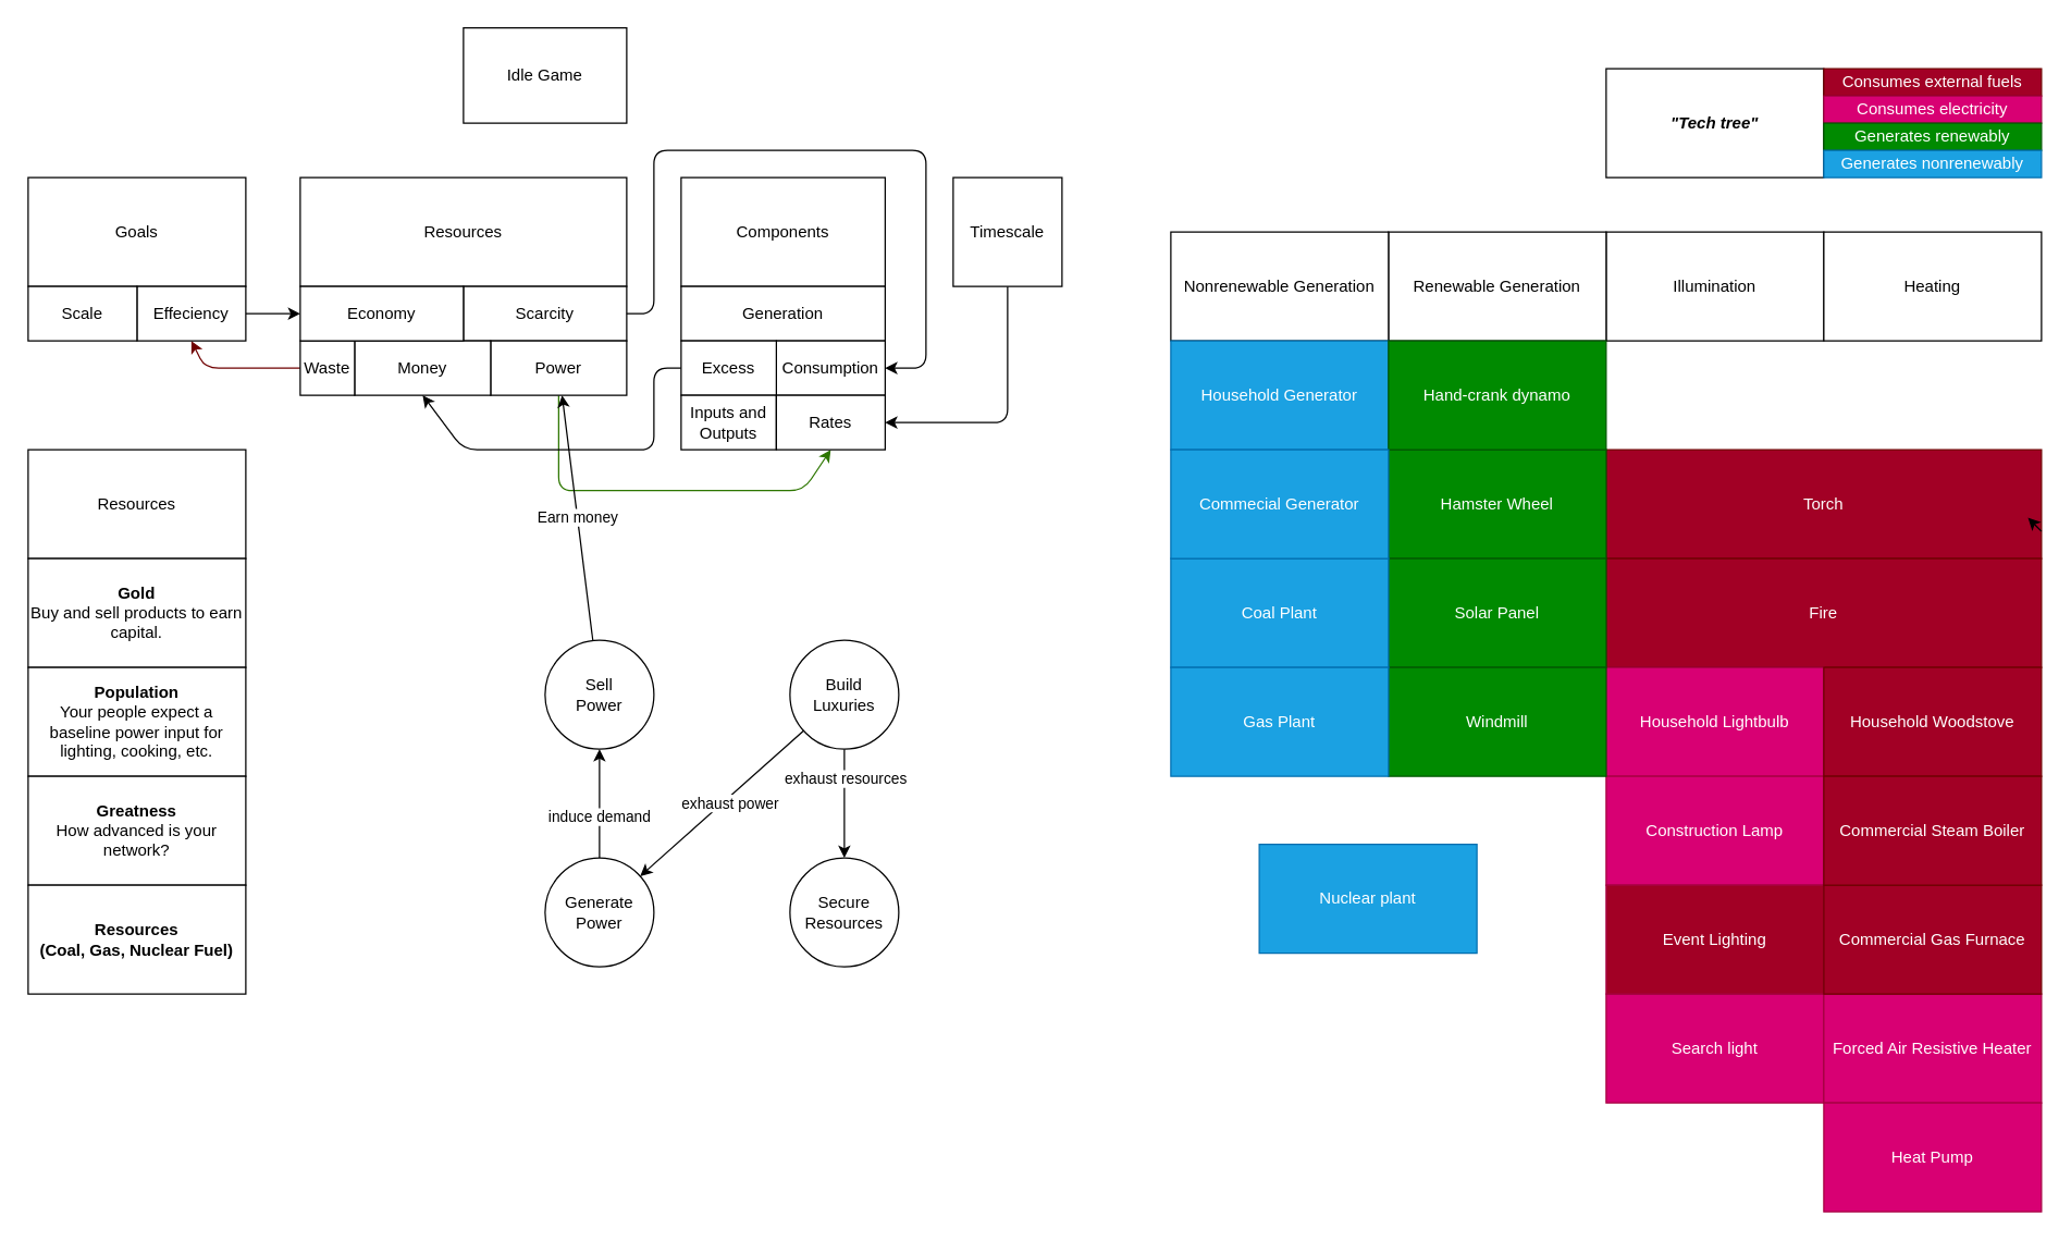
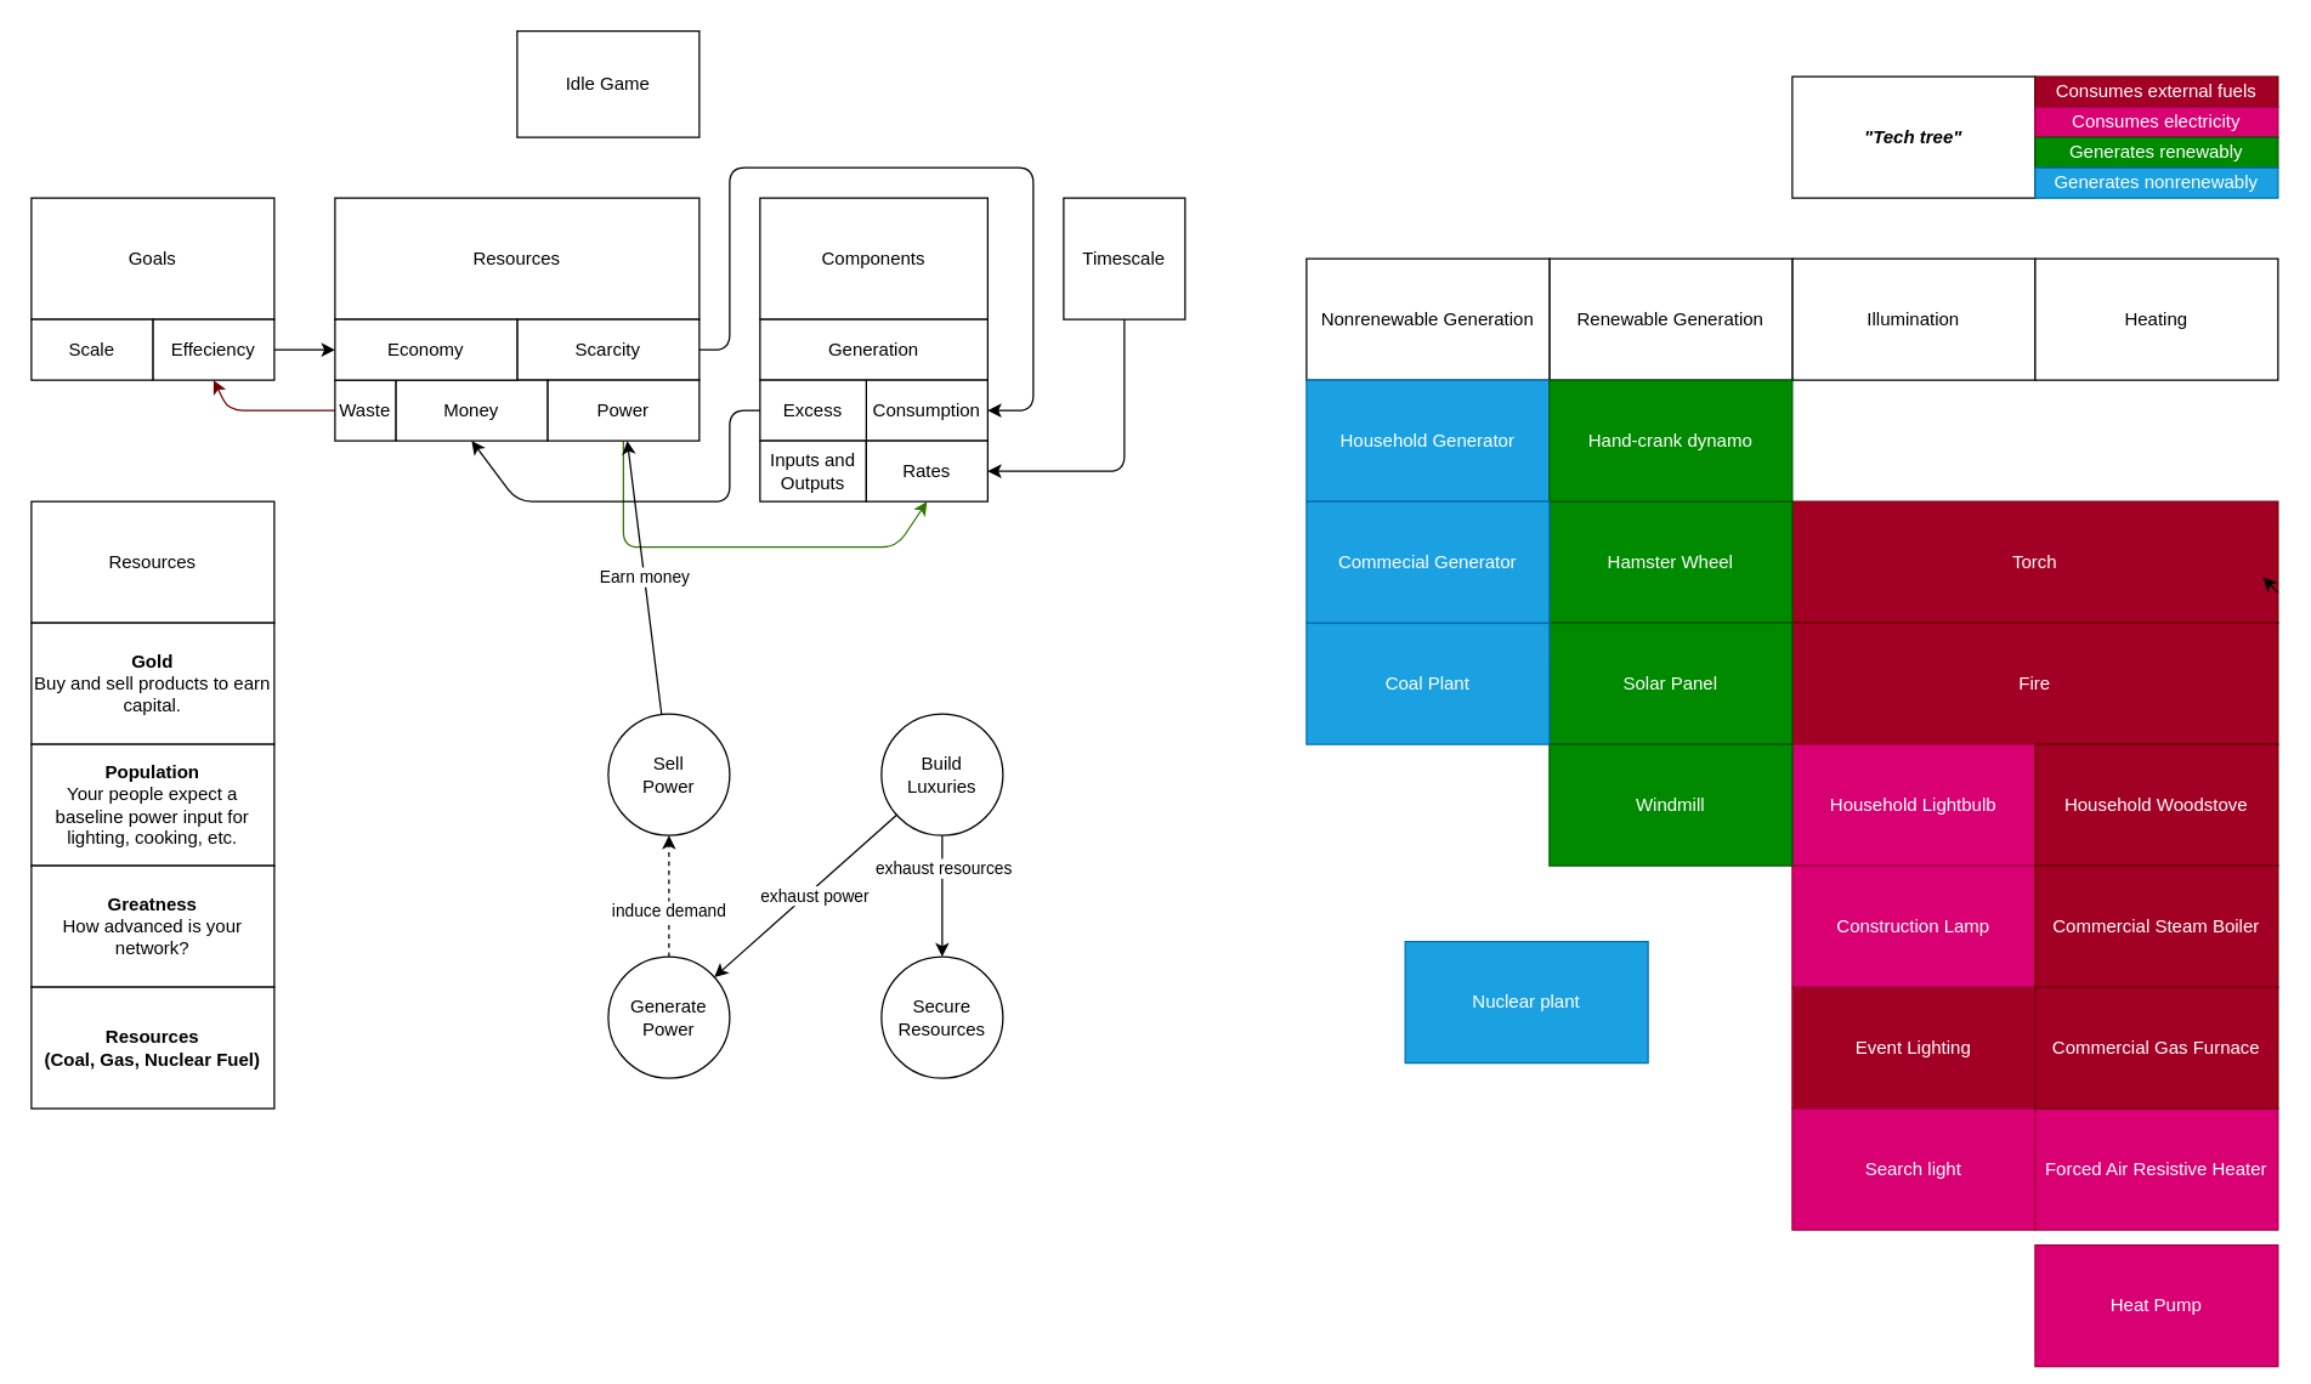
- <mxCell id="67" value="Gas Plant" style="rounded=0;whiteSpace=wrap;html=1;fillColor=#1ba1e2;strokeColor=#006EAF;fontColor=#ffffff;" vertex="1" parent="1"><mxGeometry x="860" y="490" width="160" height="80" as="geometry" /></mxCell>
- <mxCell id="37" value="induce demand" style="edgeStyle=none;html=1;" edge="1" parent="1" source="38" target="31"><mxGeometry x="-0.25" relative="1" as="geometry"><mxPoint x="450" y="690" as="targetPoint" /><mxPoint as="offset" /></mxGeometry></mxCell>
+ <mxCell id="37" value="induce demand" style="edgeStyle=none;html=1;dashed=1;" edge="1" parent="1" source="38" target="31"><mxGeometry x="-0.25" relative="1" as="geometry"><mxPoint x="450" y="690" as="targetPoint" /><mxPoint as="offset" /></mxGeometry></mxCell>
- <mxCell id="50" value="Heat Pump" style="rounded=0;whiteSpace=wrap;html=1;fillColor=#d80073;strokeColor=#A50040;fontColor=#ffffff;" vertex="1" parent="1"><mxGeometry x="1340" y="810" width="160" height="80" as="geometry" /></mxCell>
+ <mxCell id="50" value="Heat Pump" style="rounded=0;whiteSpace=wrap;html=1;fillColor=#d80073;strokeColor=#A50040;fontColor=#ffffff;" vertex="1" parent="1"><mxGeometry x="1340" y="820" width="160" height="80" as="geometry" /></mxCell>
